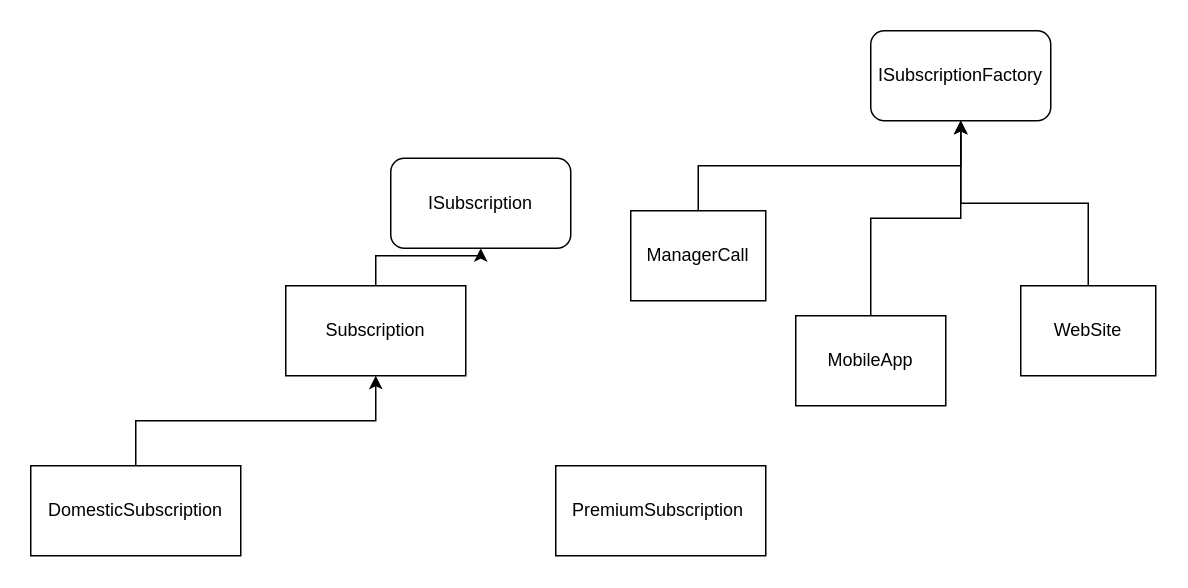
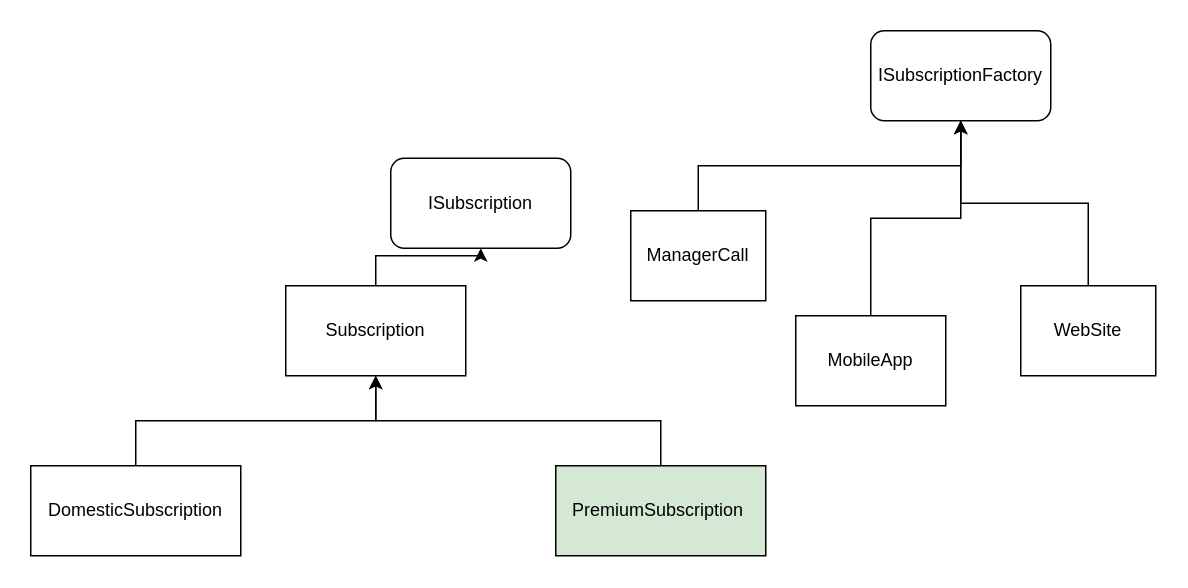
+ <mxCell id="7" style="edgeStyle=orthogonalEdgeStyle;rounded=0;orthogonalLoop=1;jettySize=auto;html=1;exitX=0.5;exitY=0;exitDx=0;exitDy=0;entryX=0.5;entryY=1;entryDx=0;entryDy=0;" parent="1" source="8" target="4" edge="1"><mxGeometry relative="1" as="geometry" /></mxCell>
- <mxCell id="8" value="PremiumSubscription&amp;nbsp;" style="rounded=0;whiteSpace=wrap;html=1;" parent="1" vertex="1"><mxGeometry x="370" y="310" width="140" height="60" as="geometry" /></mxCell>
+ <mxCell id="8" value="PremiumSubscription&amp;nbsp;" style="rounded=0;whiteSpace=wrap;html=1;fillColor=#d5e8d4;" parent="1" vertex="1"><mxGeometry x="370" y="310" width="140" height="60" as="geometry" /></mxCell>
